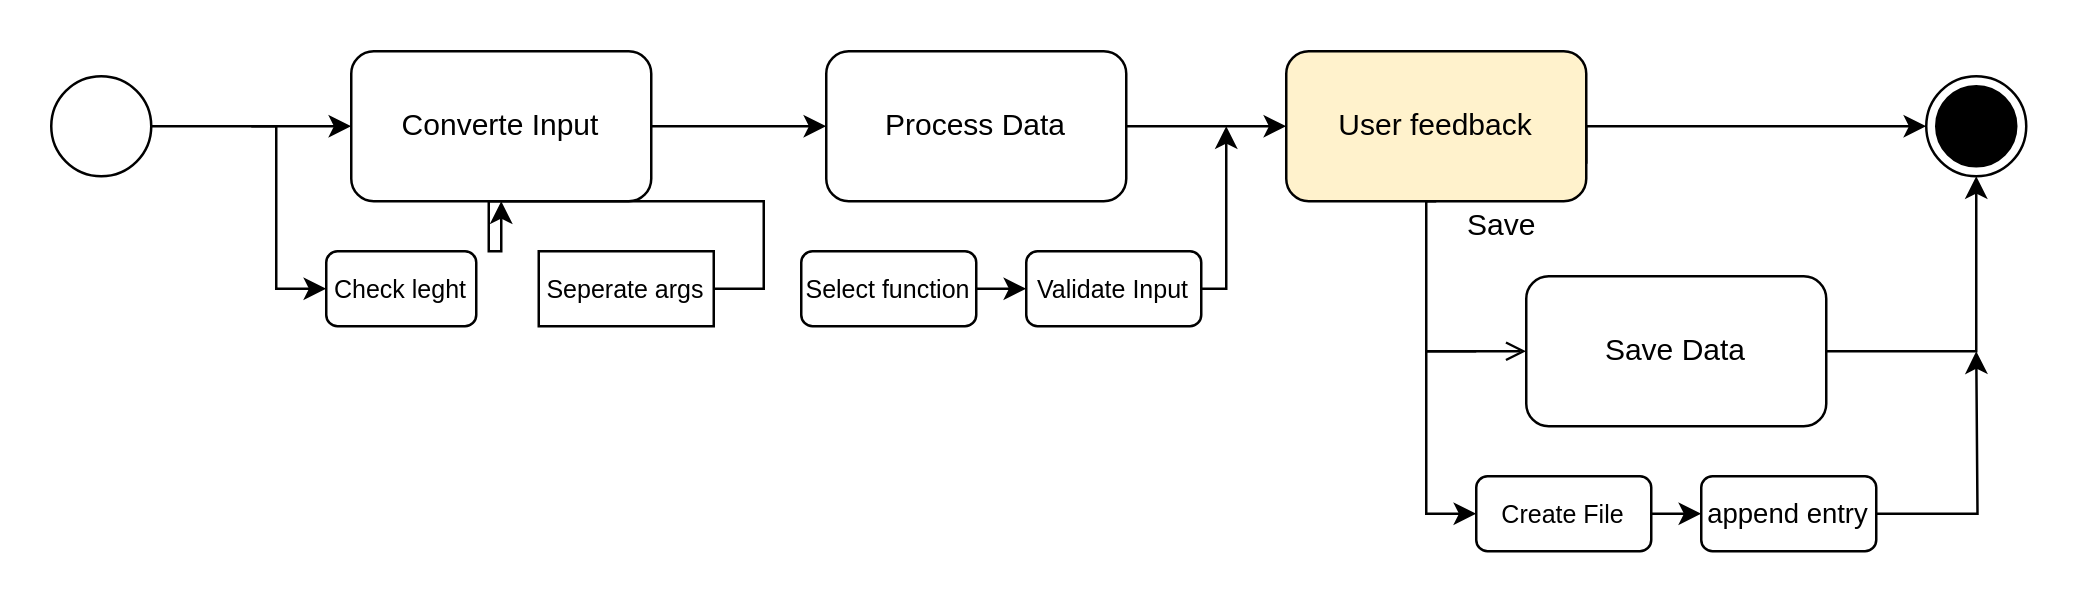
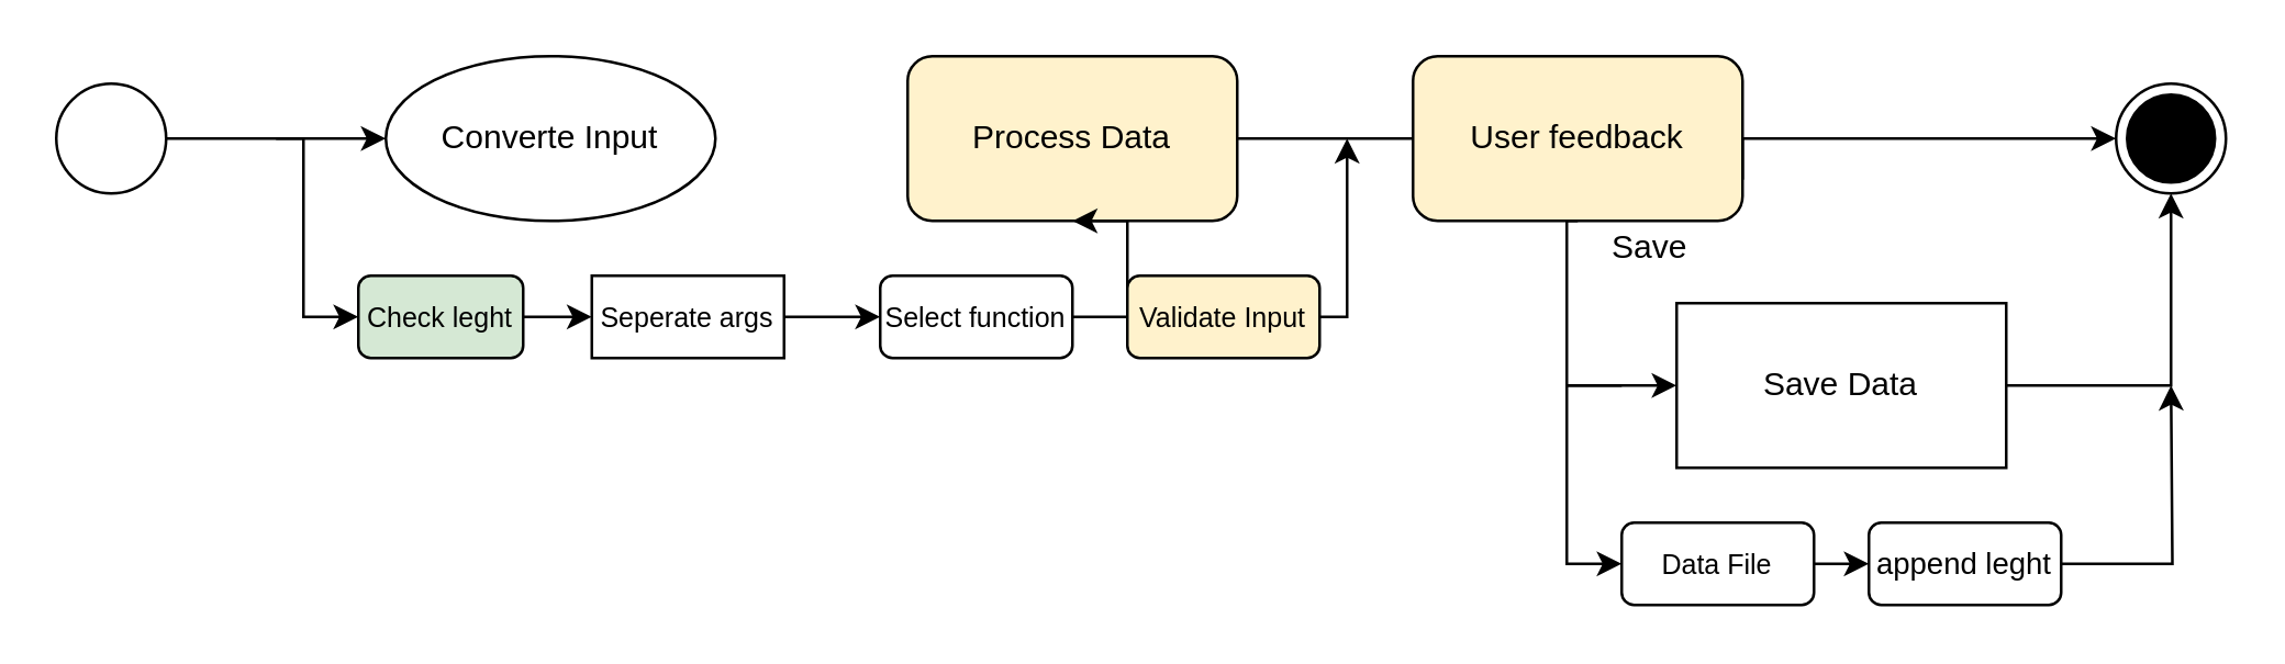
- <mxCell id="4" value="Converte Input" style="rounded=1;whiteSpace=wrap;html=1;" vertex="1" parent="1"><mxGeometry x="140" y="20.002" width="120" height="60" as="geometry" /></mxCell>
+ <mxCell id="4" value="Converte Input" style="ellipse;whiteSpace=wrap;html=1;" vertex="1" parent="1"><mxGeometry x="140" y="20.002" width="120" height="60" as="geometry" /></mxCell>
- <mxCell id="5" style="edgeStyle=orthogonalEdgeStyle;rounded=0;orthogonalLoop=1;jettySize=auto;html=1;exitX=1;exitY=0.5;exitDx=0;exitDy=0;" edge="1" parent="1" target="6" source="4"><mxGeometry relative="1" as="geometry"><mxPoint x="460" y="49.862" as="targetPoint" /><mxPoint x="380" y="50" as="sourcePoint" /><Array as="points"><mxPoint x="300" y="50" /><mxPoint x="300" y="50" /></Array></mxGeometry></mxCell>
- <mxCell id="6" value="Process Data" style="rounded=1;whiteSpace=wrap;html=1;" vertex="1" parent="1"><mxGeometry x="330" y="20.002" width="120" height="60" as="geometry" /></mxCell>
+ <mxCell id="6" value="Process Data" style="rounded=1;whiteSpace=wrap;html=1;fillColor=#fff2cc;" vertex="1" parent="1"><mxGeometry x="330" y="20.002" width="120" height="60" as="geometry" /></mxCell>
- <mxCell id="7" style="edgeStyle=orthogonalEdgeStyle;rounded=0;orthogonalLoop=1;jettySize=auto;html=1;exitX=1;exitY=0.5;exitDx=0;exitDy=0;" edge="1" parent="1" target="10" source="6"><mxGeometry relative="1" as="geometry"><mxPoint x="660" y="49.862" as="targetPoint" /><mxPoint x="580" y="50" as="sourcePoint" /></mxGeometry></mxCell>
+ <mxCell id="7" style="edgeStyle=orthogonalEdgeStyle;rounded=0;orthogonalLoop=1;jettySize=auto;html=1;exitX=1;exitY=0.5;exitDx=0;exitDy=0;endArrow=none;" edge="1" parent="1" target="10" source="6"><mxGeometry relative="1" as="geometry"><mxPoint x="660" y="49.862" as="targetPoint" /><mxPoint x="580" y="50" as="sourcePoint" /></mxGeometry></mxCell>
- <mxCell id="15" style="edgeStyle=orthogonalEdgeStyle;rounded=0;orthogonalLoop=1;jettySize=auto;html=1;exitX=1;exitY=0.5;exitDx=0;exitDy=0;fontSize=7;" edge="1" parent="1" source="16" target="4"><mxGeometry relative="1" as="geometry"><mxPoint x="290" y="114.69" as="targetPoint" /></mxGeometry></mxCell>
+ <mxCell id="15" style="edgeStyle=orthogonalEdgeStyle;rounded=0;orthogonalLoop=1;jettySize=auto;html=1;exitX=1;exitY=0.5;exitDx=0;exitDy=0;fontSize=7;entryX=0;entryY=0.5;entryDx=0;entryDy=0;" edge="1" parent="1" source="16" target="18"><mxGeometry relative="1" as="geometry"><mxPoint x="290" y="114.69" as="targetPoint" /></mxGeometry></mxCell>
- <mxCell id="14" value="&lt;font style=&quot;font-size: 10px&quot;&gt;Check leght&lt;/font&gt;" style="rounded=1;whiteSpace=wrap;html=1;strokeColor=#000000;fontSize=7;" vertex="1" parent="1"><mxGeometry x="130" y="100" width="60" height="30" as="geometry" /></mxCell>
+ <mxCell id="14" value="&lt;font style=&quot;font-size: 10px&quot;&gt;Check leght&lt;/font&gt;" style="rounded=1;whiteSpace=wrap;html=1;strokeColor=#000000;fontSize=7;fillColor=#d5e8d4;" vertex="1" parent="1"><mxGeometry x="130" y="100" width="60" height="30" as="geometry" /></mxCell>
+ <mxCell id="13" style="edgeStyle=orthogonalEdgeStyle;rounded=0;orthogonalLoop=1;jettySize=auto;html=1;exitX=1;exitY=0.5;exitDx=0;exitDy=0;entryX=0;entryY=0.5;entryDx=0;entryDy=0;fontSize=7;" edge="1" parent="1" source="14" target="16"><mxGeometry relative="1" as="geometry" /></mxCell>
- <mxCell id="17" style="edgeStyle=orthogonalEdgeStyle;rounded=0;orthogonalLoop=1;jettySize=auto;html=1;exitX=1;exitY=0.5;exitDx=0;exitDy=0;entryX=0;entryY=0.5;entryDx=0;entryDy=0;fontSize=7;" edge="1" parent="1" source="18" target="28"><mxGeometry relative="1" as="geometry" /></mxCell>
+ <mxCell id="17" style="edgeStyle=orthogonalEdgeStyle;rounded=0;orthogonalLoop=1;jettySize=auto;html=1;exitX=1;exitY=0.5;exitDx=0;exitDy=0;fontSize=7;" edge="1" parent="1" source="18" target="6"><mxGeometry relative="1" as="geometry" /></mxCell>
- <mxCell id="28" value="&lt;font style=&quot;font-size: 10px&quot;&gt;Validate Input&lt;/font&gt;" style="rounded=1;whiteSpace=wrap;html=1;strokeColor=#000000;fontSize=7;" vertex="1" parent="1"><mxGeometry x="410" y="100" width="70" height="30" as="geometry" /></mxCell>
+ <mxCell id="28" value="&lt;font style=&quot;font-size: 10px&quot;&gt;Validate Input&lt;/font&gt;" style="rounded=1;whiteSpace=wrap;html=1;strokeColor=#000000;fontSize=7;fillColor=#fff2cc;" vertex="1" parent="1"><mxGeometry x="410" y="100" width="70" height="30" as="geometry" /></mxCell>
- <mxCell id="9" style="edgeStyle=orthogonalEdgeStyle;rounded=0;orthogonalLoop=1;jettySize=auto;html=1;exitX=0.5;exitY=1;exitDx=0;exitDy=0;entryX=0;entryY=0.5;entryDx=0;entryDy=0;fontSize=7;endArrow=open;" edge="1" parent="1" source="10" target="25"><mxGeometry relative="1" as="geometry"><Array as="points"><mxPoint x="570" y="80" /><mxPoint x="570" y="140" /></Array></mxGeometry></mxCell>
+ <mxCell id="9" style="edgeStyle=orthogonalEdgeStyle;rounded=0;orthogonalLoop=1;jettySize=auto;html=1;exitX=0.5;exitY=1;exitDx=0;exitDy=0;entryX=0;entryY=0.5;entryDx=0;entryDy=0;fontSize=7;" edge="1" parent="1" source="10" target="25"><mxGeometry relative="1" as="geometry"><Array as="points"><mxPoint x="570" y="80" /><mxPoint x="570" y="140" /></Array></mxGeometry></mxCell>
- <mxCell id="25" value="Save Data" style="rounded=1;whiteSpace=wrap;html=1;" vertex="1" parent="1"><mxGeometry x="610" y="110.002" width="120" height="60" as="geometry" /></mxCell>
+ <mxCell id="25" value="Save Data" style="whiteSpace=wrap;html=1;rounded=0;" vertex="1" parent="1"><mxGeometry x="610" y="110.002" width="120" height="60" as="geometry" /></mxCell>
- <mxCell id="21" value="&lt;font style=&quot;font-size: 10px&quot;&gt;Create File&lt;/font&gt;" style="rounded=1;whiteSpace=wrap;html=1;strokeColor=#000000;fontSize=7;" vertex="1" parent="1"><mxGeometry x="590" y="190" width="70" height="30" as="geometry" /></mxCell>
+ <mxCell id="21" value="&lt;font style=&quot;font-size: 10px&quot;&gt;Data File&lt;/font&gt;" style="rounded=1;whiteSpace=wrap;html=1;strokeColor=#000000;fontSize=7;" vertex="1" parent="1"><mxGeometry x="590" y="190" width="70" height="30" as="geometry" /></mxCell>
- <mxCell id="23" value="&lt;font style=&quot;font-size: 11px&quot;&gt;append entry&lt;/font&gt;" style="rounded=1;whiteSpace=wrap;html=1;strokeColor=#000000;fontSize=7;" vertex="1" parent="1"><mxGeometry x="680" y="190" width="70" height="30" as="geometry" /></mxCell>
+ <mxCell id="23" value="&lt;font style=&quot;font-size: 11px&quot;&gt;append leght&lt;/font&gt;" style="rounded=1;whiteSpace=wrap;html=1;strokeColor=#000000;fontSize=7;" vertex="1" parent="1"><mxGeometry x="680" y="190" width="70" height="30" as="geometry" /></mxCell>
